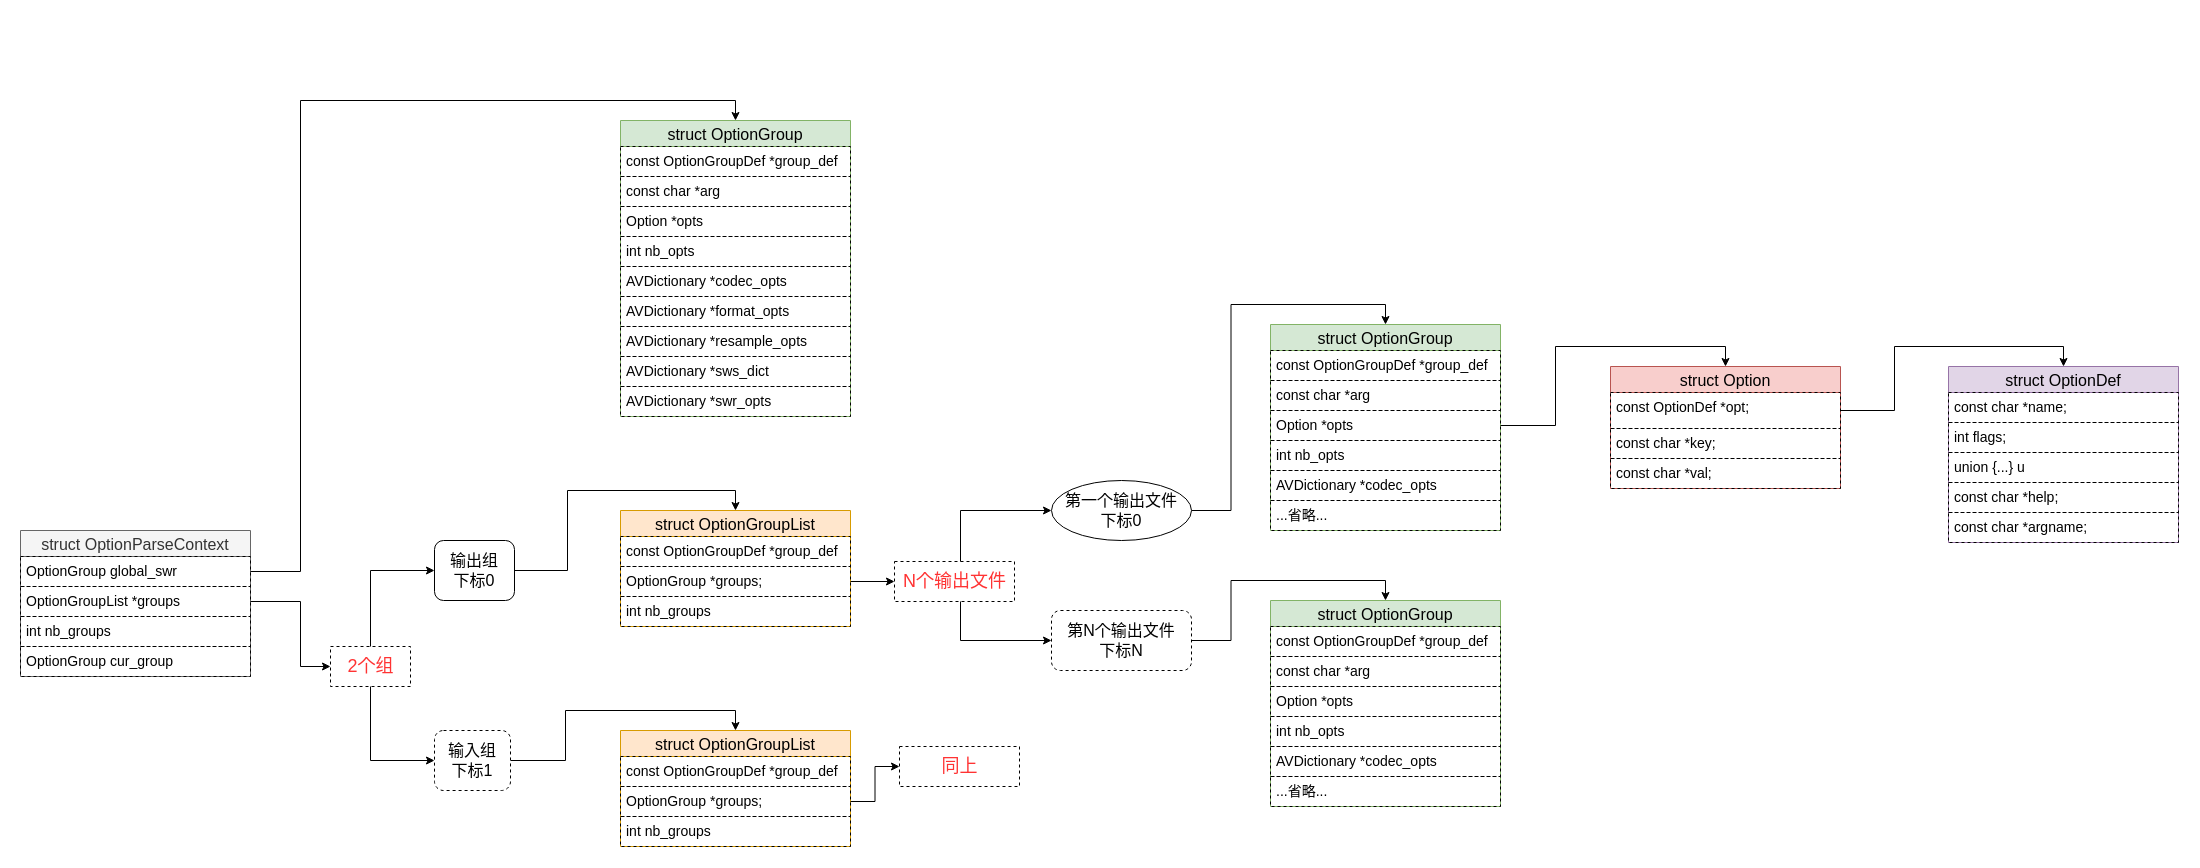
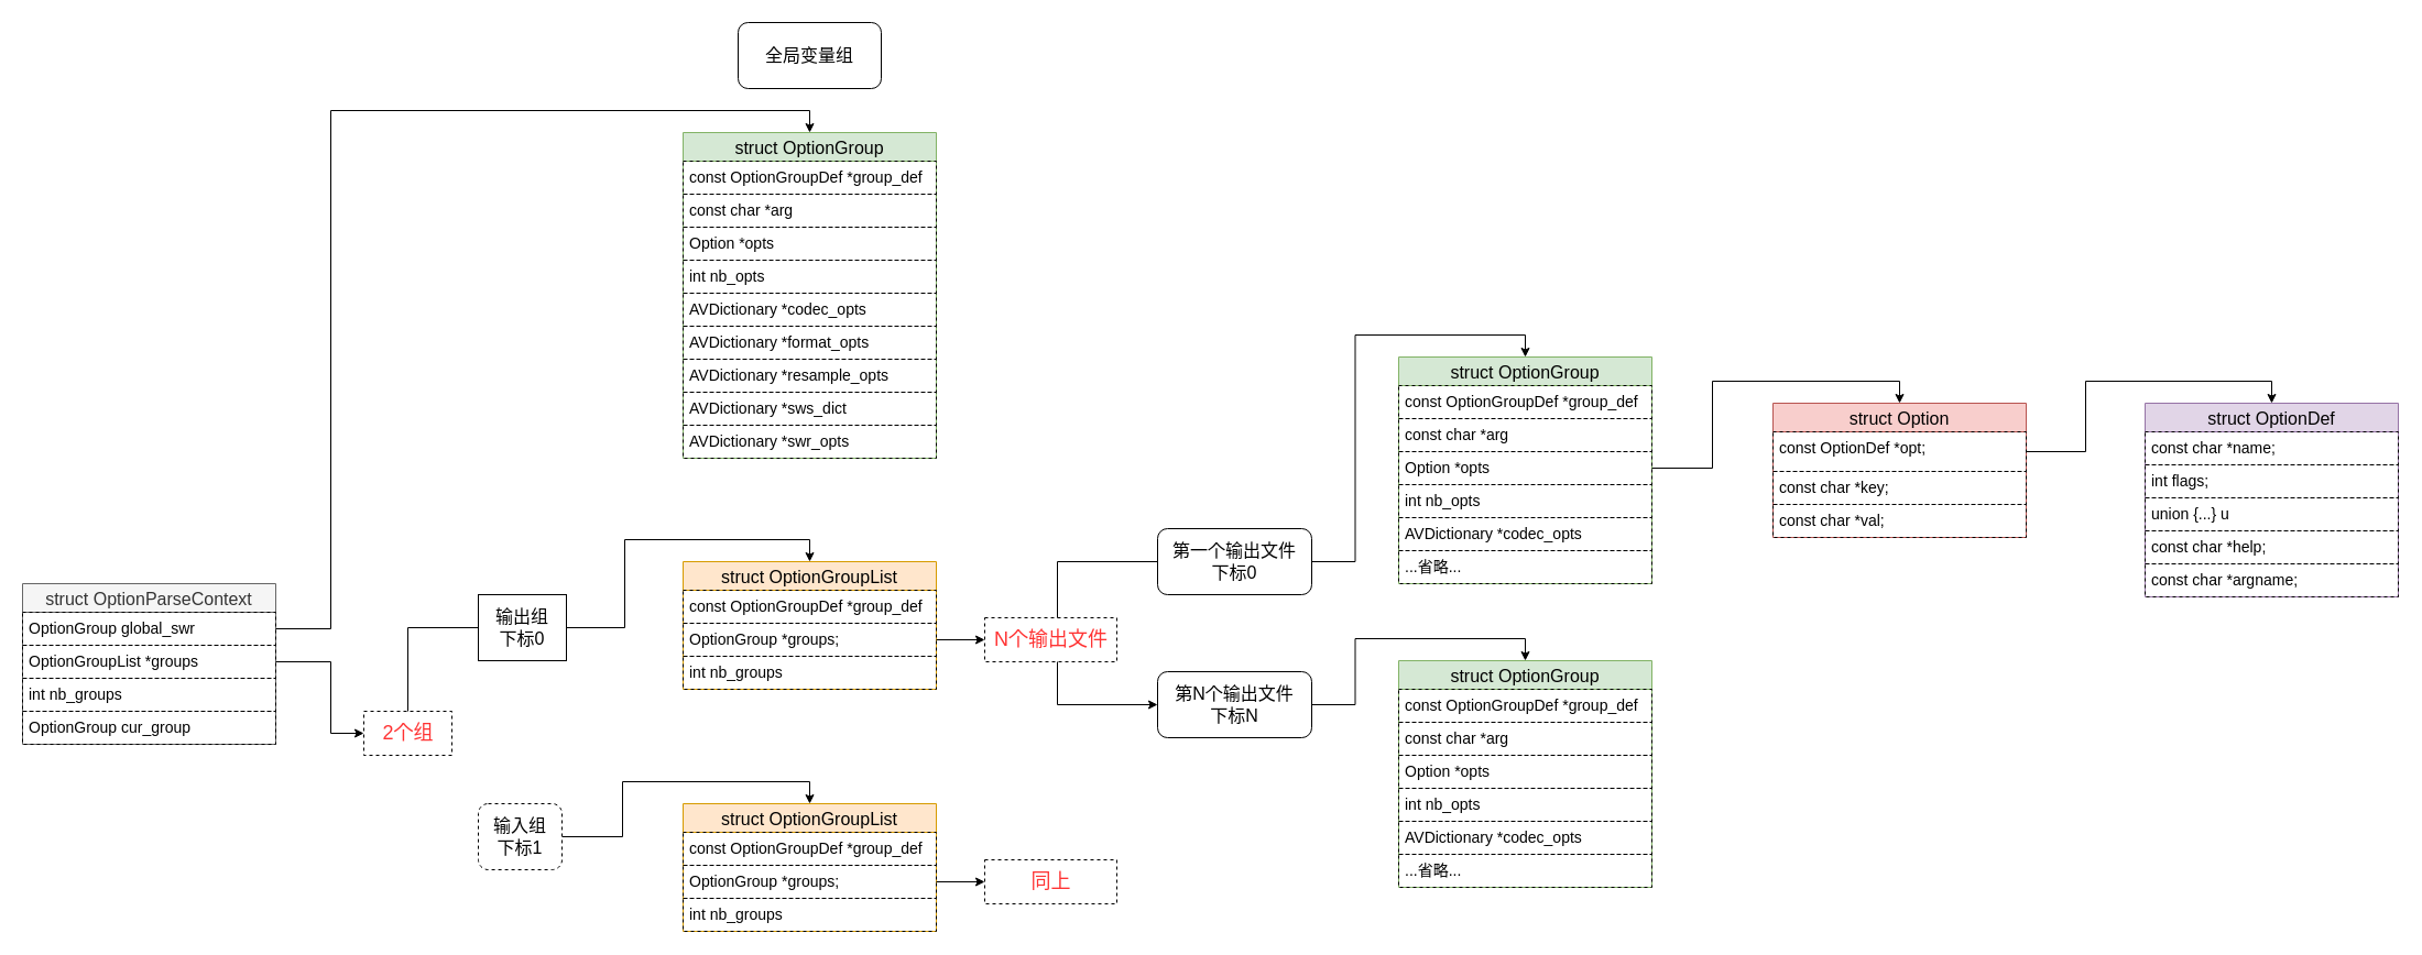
+ <mxCell id="51" value="全局变量组" style="rounded=1;whiteSpace=wrap;html=1;fontSize=16;" vertex="1" parent="1"><mxGeometry x="670" y="20" width="130" height="60" as="geometry" /></mxCell>
- <mxCell id="63" style="edgeStyle=orthogonalEdgeStyle;rounded=0;orthogonalLoop=1;jettySize=auto;html=1;entryX=0;entryY=0.5;entryDx=0;entryDy=0;fontSize=18;fontColor=#FF3333;" edge="1" parent="1" source="65" target="53"><mxGeometry relative="1" as="geometry"><Array as="points"><mxPoint x="960" y="510" /></Array></mxGeometry></mxCell>
+ <mxCell id="63" style="edgeStyle=orthogonalEdgeStyle;rounded=0;orthogonalLoop=1;jettySize=auto;html=1;entryX=0;entryY=0.5;entryDx=0;entryDy=0;fontSize=18;fontColor=#FF3333;endArrow=none;" edge="1" parent="1" source="65" target="53"><mxGeometry relative="1" as="geometry"><Array as="points"><mxPoint x="960" y="510" /></Array></mxGeometry></mxCell>
- <mxCell id="53" value="第一个输出文件&lt;br&gt;下标0" style="ellipse;whiteSpace=wrap;html=1;fontSize=16;" vertex="1" parent="1"><mxGeometry x="1051" y="480" width="140" height="60" as="geometry" /></mxCell>
+ <mxCell id="53" value="第一个输出文件&lt;br&gt;下标0" style="rounded=1;whiteSpace=wrap;html=1;fontSize=16;" vertex="1" parent="1"><mxGeometry x="1051" y="480" width="140" height="60" as="geometry" /></mxCell>
- <mxCell id="39" style="edgeStyle=orthogonalEdgeStyle;rounded=0;orthogonalLoop=1;jettySize=auto;html=1;fontSize=18;fontColor=#FF3333;entryX=0;entryY=0.5;entryDx=0;entryDy=0;exitX=0.5;exitY=0;exitDx=0;exitDy=0;" edge="1" parent="1" source="41" target="38"><mxGeometry relative="1" as="geometry"><mxPoint x="390" y="540" as="targetPoint" /><mxPoint x="370" y="626" as="sourcePoint" /><Array as="points"><mxPoint x="370" y="570" /></Array></mxGeometry></mxCell>
+ <mxCell id="39" style="edgeStyle=orthogonalEdgeStyle;rounded=0;orthogonalLoop=1;jettySize=auto;html=1;fontSize=18;fontColor=#FF3333;entryX=0;entryY=0.5;entryDx=0;entryDy=0;exitX=0.5;exitY=0;exitDx=0;exitDy=0;endArrow=none;" edge="1" parent="1" source="41" target="38"><mxGeometry relative="1" as="geometry"><mxPoint x="390" y="540" as="targetPoint" /><mxPoint x="370" y="626" as="sourcePoint" /><Array as="points"><mxPoint x="370" y="570" /></Array></mxGeometry></mxCell>
- <mxCell id="38" value="输出组&lt;br&gt;下标0" style="rounded=1;whiteSpace=wrap;html=1;fontSize=16;" vertex="1" parent="1"><mxGeometry x="434" y="540" width="80" height="60" as="geometry" /></mxCell>
+ <mxCell id="38" value="输出组&lt;br&gt;下标0" style="whiteSpace=wrap;html=1;fontSize=16;rounded=0;" vertex="1" parent="1"><mxGeometry x="434" y="540" width="80" height="60" as="geometry" /></mxCell>
- <mxCell id="62" value="第N个输出文件&lt;br&gt;下标N" style="rounded=1;whiteSpace=wrap;html=1;fontSize=16;dashed=1;" vertex="1" parent="1"><mxGeometry x="1051" y="610" width="140" height="60" as="geometry" /></mxCell>
+ <mxCell id="62" value="第N个输出文件&lt;br&gt;下标N" style="rounded=1;whiteSpace=wrap;html=1;fontSize=16;" vertex="1" parent="1"><mxGeometry x="1051" y="610" width="140" height="60" as="geometry" /></mxCell>
- <mxCell id="40" style="edgeStyle=orthogonalEdgeStyle;rounded=0;orthogonalLoop=1;jettySize=auto;html=1;entryX=0;entryY=0.5;entryDx=0;entryDy=0;fontSize=18;fontColor=#FF3333;exitX=0.5;exitY=1;exitDx=0;exitDy=0;" edge="1" parent="1" source="41" target="36"><mxGeometry relative="1" as="geometry"><mxPoint x="370" y="700" as="sourcePoint" /><Array as="points"><mxPoint x="370" y="760" /></Array></mxGeometry></mxCell>
- <mxCell id="67" value="同上" style="text;strokeColor=default;fillColor=none;html=1;fontSize=18;fontStyle=0;verticalAlign=middle;align=center;fontColor=#FF3333;dashed=1;" vertex="1" parent="1"><mxGeometry x="899" y="746" width="120" height="40" as="geometry" /></mxCell>
+ <mxCell id="67" value="同上" style="text;strokeColor=default;fillColor=none;html=1;fontSize=18;fontStyle=0;verticalAlign=middle;align=center;fontColor=#FF3333;dashed=1;" vertex="1" parent="1"><mxGeometry x="894" y="781" width="120" height="40" as="geometry" /></mxCell>
